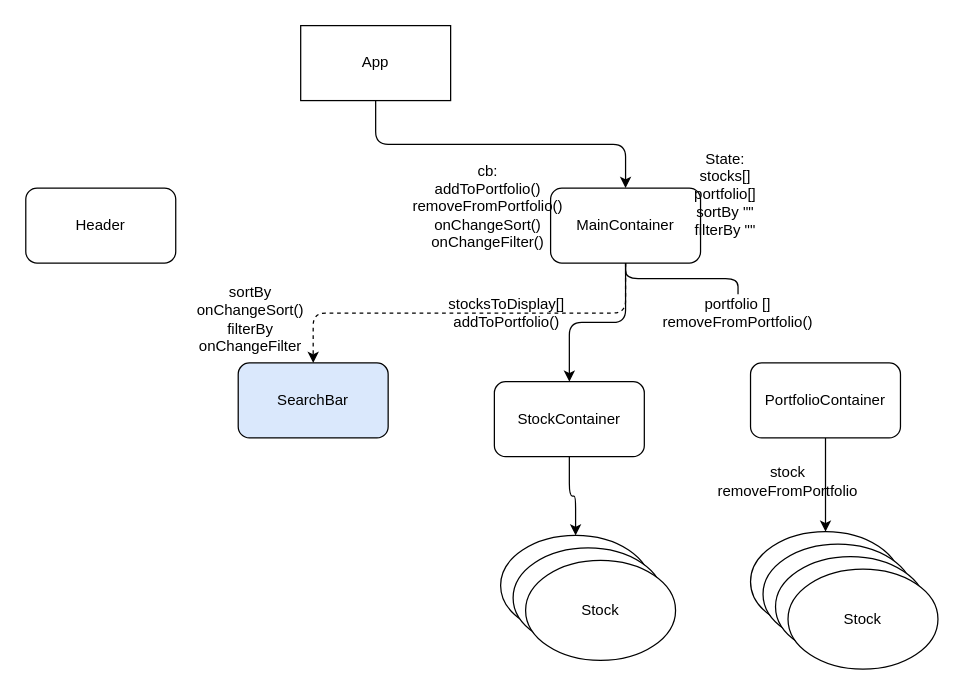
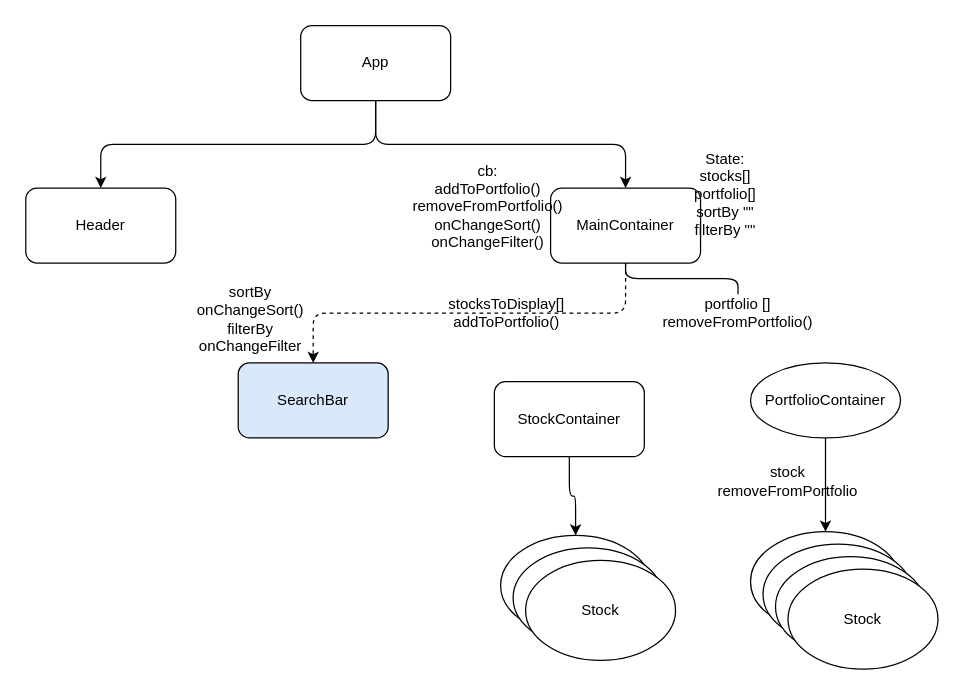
- <mxCell id="4" value="App" style="whiteSpace=wrap;html=1;rounded=0;" vertex="1" parent="1"><mxGeometry x="240" y="20" width="120" height="60" as="geometry" /></mxCell>
+ <mxCell id="4" value="App" style="rounded=1;whiteSpace=wrap;html=1;" vertex="1" parent="1"><mxGeometry x="240" y="20" width="120" height="60" as="geometry" /></mxCell>
+ <mxCell id="2" style="edgeStyle=orthogonalEdgeStyle;html=1;exitX=0.5;exitY=1;exitDx=0;exitDy=0;entryX=0.5;entryY=0;entryDx=0;entryDy=0;" edge="1" parent="1" source="4" target="5"><mxGeometry relative="1" as="geometry" /></mxCell>
- <mxCell id="7" style="edgeStyle=orthogonalEdgeStyle;html=1;exitX=0.5;exitY=1;exitDx=0;exitDy=0;entryX=0.5;entryY=0;entryDx=0;entryDy=0;" edge="1" parent="1" source="8" target="11"><mxGeometry relative="1" as="geometry" /></mxCell>
- <mxCell id="13" value="PortfolioContainer" style="rounded=1;whiteSpace=wrap;html=1;" vertex="1" parent="1"><mxGeometry x="600" y="290" width="120" height="60" as="geometry" /></mxCell>
+ <mxCell id="13" value="PortfolioContainer" style="ellipse;whiteSpace=wrap;html=1;" vertex="1" parent="1"><mxGeometry x="600" y="290" width="120" height="60" as="geometry" /></mxCell>
